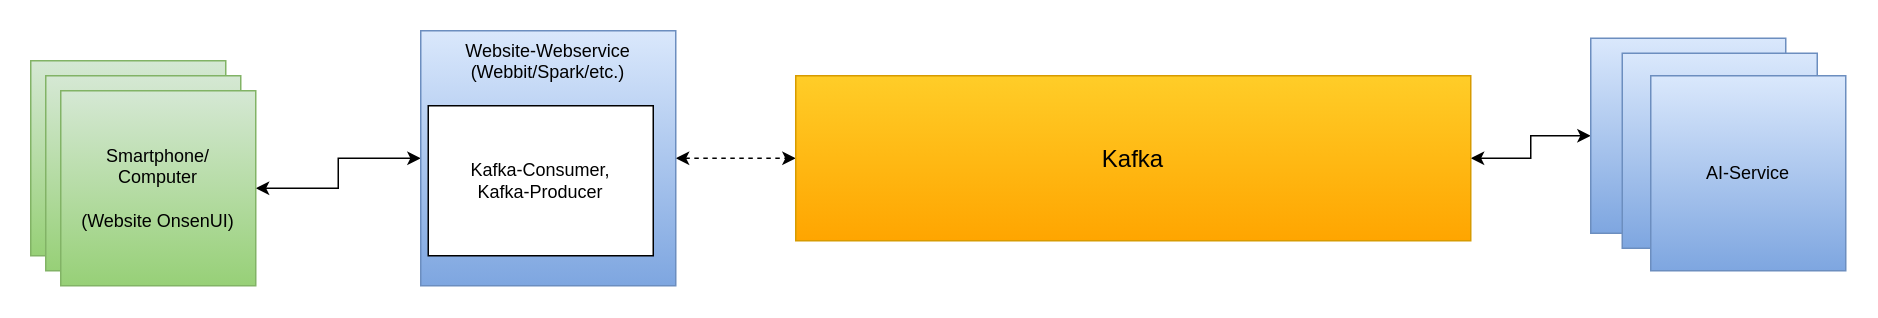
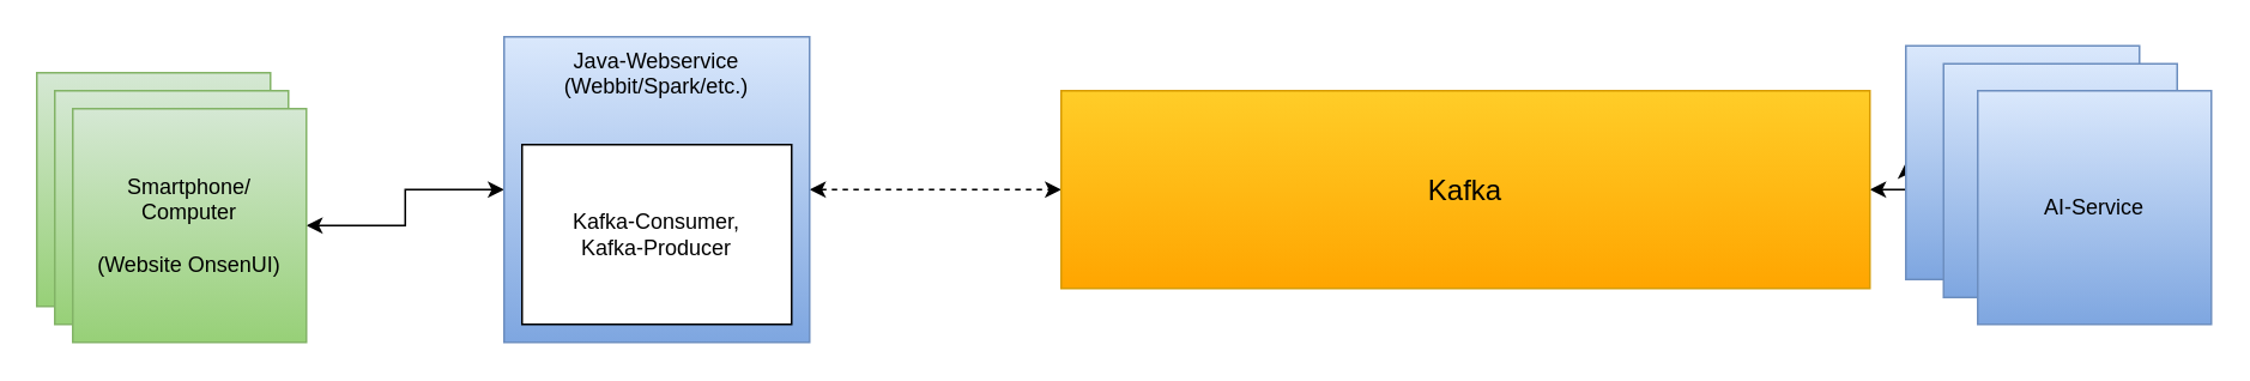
- <mxCell id="4" value="Website-Webservice&lt;br&gt;(Webbit/Spark/etc.)" style="whiteSpace=wrap;html=1;aspect=fixed;gradientColor=#7ea6e0;fillColor=#dae8fc;strokeColor=#6c8ebf;verticalAlign=top;" vertex="1" parent="1"><mxGeometry x="280" y="20" width="170" height="170" as="geometry" /></mxCell>
+ <mxCell id="4" value="Java-Webservice&lt;br&gt;(Webbit/Spark/etc.)" style="whiteSpace=wrap;html=1;aspect=fixed;gradientColor=#7ea6e0;fillColor=#dae8fc;strokeColor=#6c8ebf;verticalAlign=top;" vertex="1" parent="1"><mxGeometry x="280" y="20" width="170" height="170" as="geometry" /></mxCell>
- <mxCell id="6" value="Kafka" style="rounded=0;whiteSpace=wrap;html=1;fillColor=#ffcd28;strokeColor=#d79b00;gradientColor=#ffa500;fontSize=16;" vertex="1" parent="1"><mxGeometry x="530" y="50" width="450" height="110" as="geometry" /></mxCell>
+ <mxCell id="6" value="Kafka" style="rounded=0;whiteSpace=wrap;html=1;fillColor=#ffcd28;strokeColor=#d79b00;gradientColor=#ffa500;fontSize=16;" vertex="1" parent="1"><mxGeometry x="590" y="50" width="450" height="110" as="geometry" /></mxCell>
- <mxCell id="9" value="Kafka-Consumer,&lt;br style=&quot;font-size: 12px&quot;&gt;Kafka-Producer" style="rounded=0;whiteSpace=wrap;html=1;fontSize=12;" vertex="1" parent="1"><mxGeometry x="285" y="70" width="150" height="100" as="geometry" /></mxCell>
+ <mxCell id="9" value="Kafka-Consumer,&lt;br style=&quot;font-size: 12px&quot;&gt;Kafka-Producer" style="rounded=0;whiteSpace=wrap;html=1;fontSize=12;" vertex="1" parent="1"><mxGeometry x="290" y="80" width="150" height="100" as="geometry" /></mxCell>
